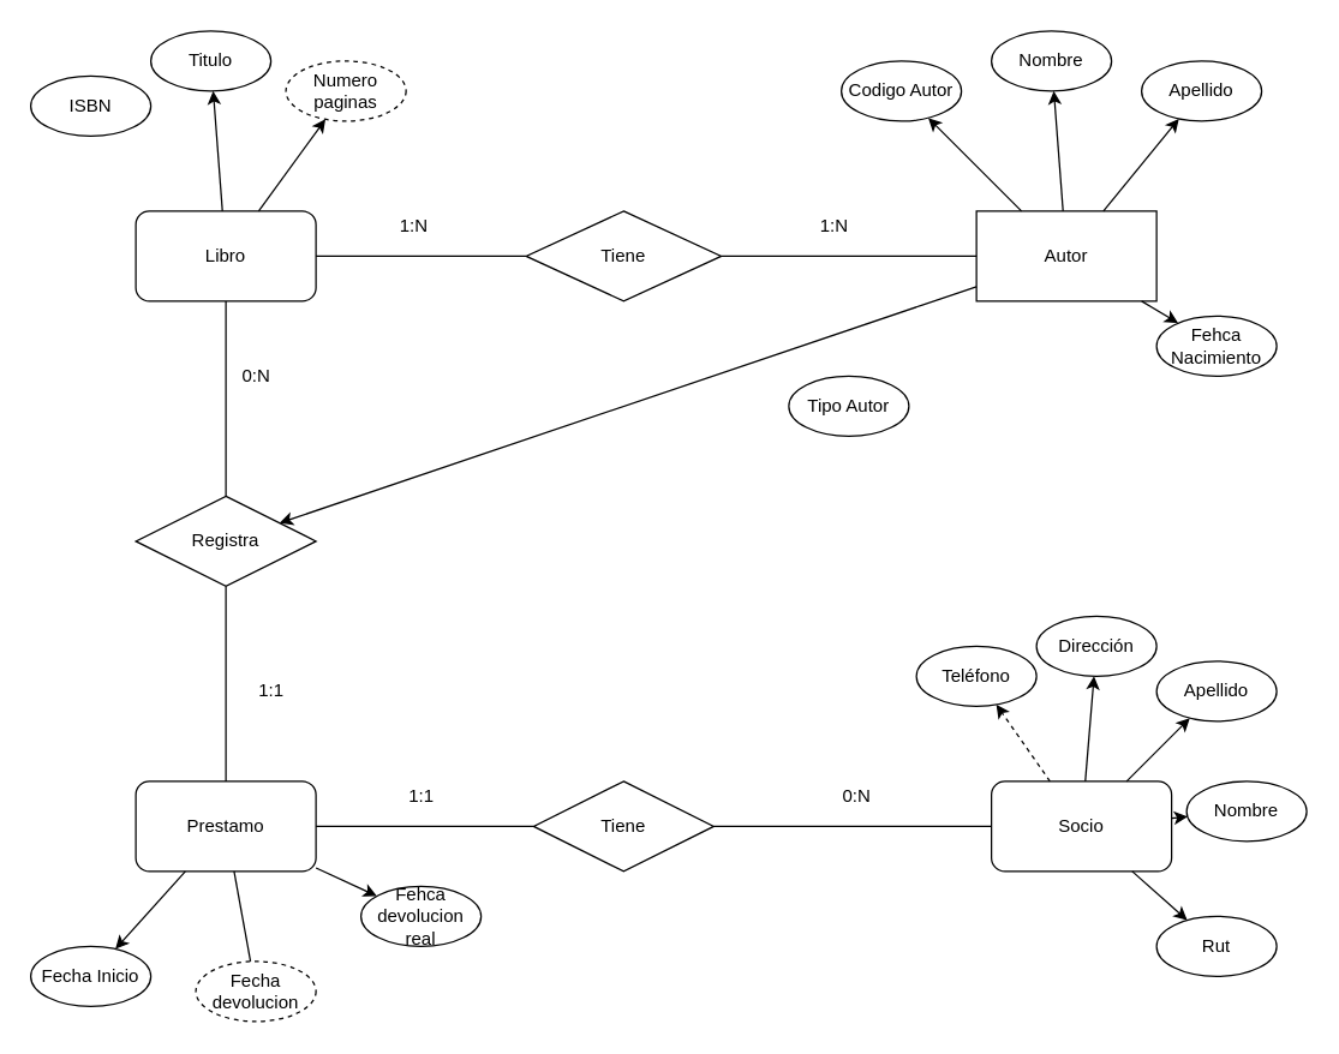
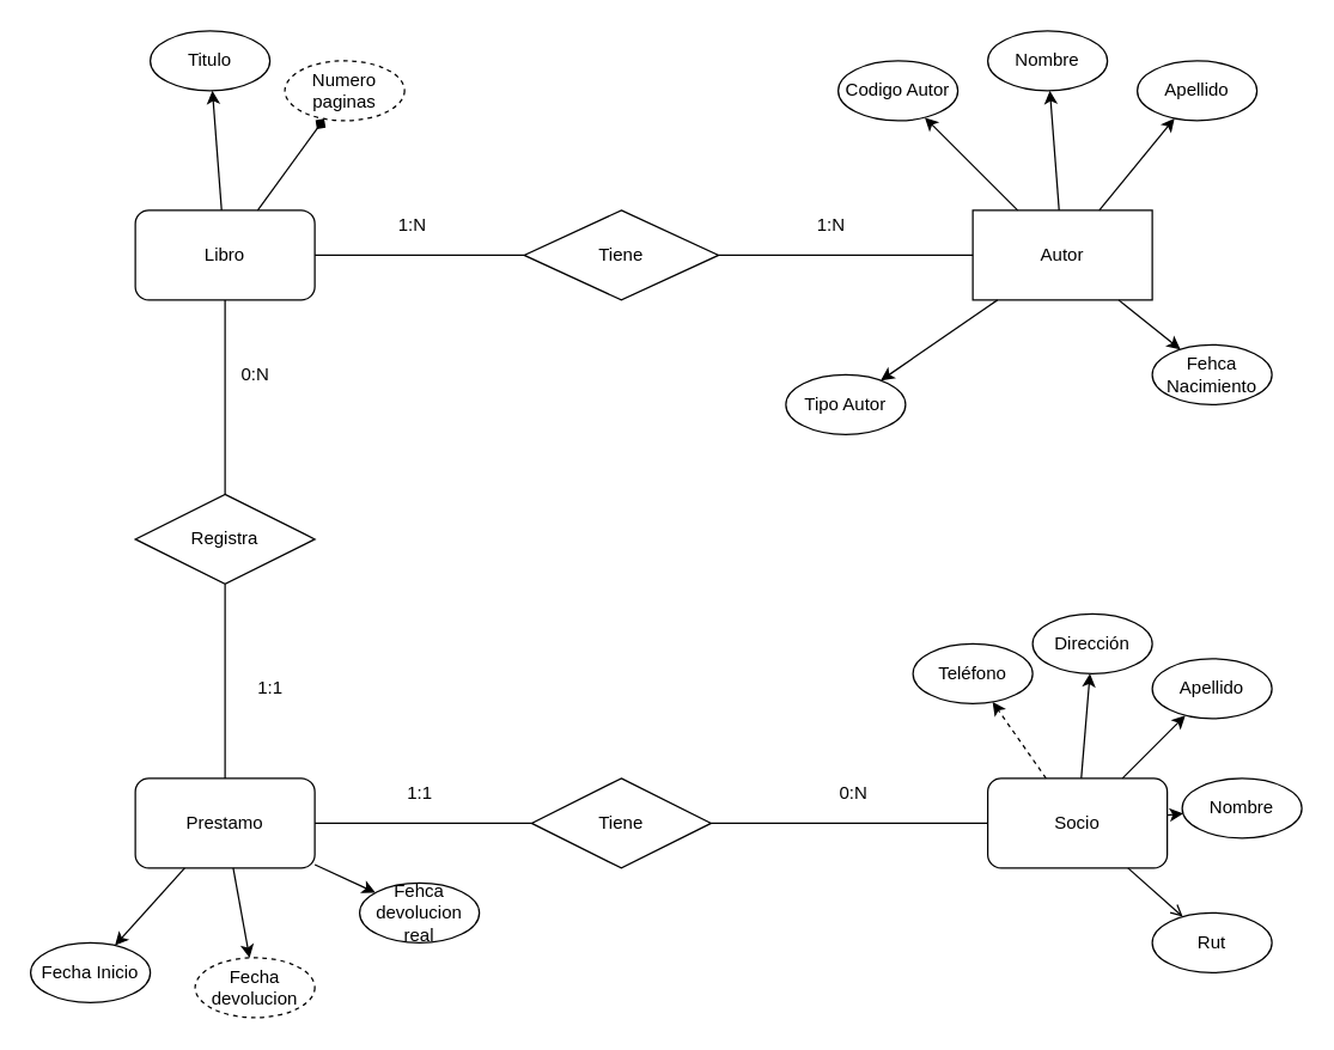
- <mxCell id="5" value="ISBN" style="ellipse;whiteSpace=wrap;html=1;" parent="1" vertex="1"><mxGeometry y="50" width="80" height="40" as="geometry" x="20" /></mxCell>
- <mxCell id="6" value="" style="endArrow=classic;html=1;" parent="1" source="2" target="4" edge="1"><mxGeometry width="50" height="50" relative="1" as="geometry"><mxPoint x="420" y="250" as="sourcePoint" /><mxPoint x="470" y="200" as="targetPoint" /></mxGeometry></mxCell>
+ <mxCell id="6" value="" style="endArrow=diamond;html=1;" parent="1" source="2" target="4" edge="1"><mxGeometry width="50" height="50" relative="1" as="geometry"><mxPoint x="420" y="250" as="sourcePoint" /><mxPoint x="470" y="200" as="targetPoint" /></mxGeometry></mxCell>
- <mxCell id="15" value="Fehca Nacimiento" style="ellipse;whiteSpace=wrap;html=1;" parent="1" vertex="1"><mxGeometry x="770" y="210" width="80" height="40" as="geometry" /></mxCell>
+ <mxCell id="15" value="Fehca Nacimiento" style="ellipse;whiteSpace=wrap;html=1;" parent="1" vertex="1"><mxGeometry x="770" y="230" width="80" height="40" as="geometry" /></mxCell>
- <mxCell id="33" value="" style="endArrow=classic;html=1;" parent="1" source="8" target="38" edge="1"><mxGeometry width="50" height="50" relative="1" as="geometry"><mxPoint x="420" y="250" as="sourcePoint" /><mxPoint x="470" y="200" as="targetPoint" /></mxGeometry></mxCell>
+ <mxCell id="33" value="" style="endArrow=classic;html=1;" parent="1" source="8" target="32" edge="1"><mxGeometry width="50" height="50" relative="1" as="geometry"><mxPoint x="420" y="250" as="sourcePoint" /><mxPoint x="470" y="200" as="targetPoint" /></mxGeometry></mxCell>
- <mxCell id="24" value="" style="endArrow=classic;html=1;" parent="1" source="17" target="18" edge="1"><mxGeometry width="50" height="50" relative="1" as="geometry"><mxPoint x="323.333" y="370" as="sourcePoint" /><mxPoint x="370.574" y="327.483" as="targetPoint" /></mxGeometry></mxCell>
+ <mxCell id="24" value="" style="endArrow=open;html=1;" parent="1" source="17" target="18" edge="1"><mxGeometry width="50" height="50" relative="1" as="geometry"><mxPoint x="323.333" y="370" as="sourcePoint" /><mxPoint x="370.574" y="327.483" as="targetPoint" /></mxGeometry></mxCell>
- <mxCell id="36" value="" style="endArrow=none;html=1;" parent="1" source="28" target="30" edge="1"><mxGeometry width="50" height="50" relative="1" as="geometry"><mxPoint x="153" y="420" as="sourcePoint" /><mxPoint x="106.415" y="471.762" as="targetPoint" /></mxGeometry></mxCell>
+ <mxCell id="36" value="" style="endArrow=classic;html=1;" parent="1" source="28" target="30" edge="1"><mxGeometry width="50" height="50" relative="1" as="geometry"><mxPoint x="153" y="420" as="sourcePoint" /><mxPoint x="106.415" y="471.762" as="targetPoint" /></mxGeometry></mxCell>
